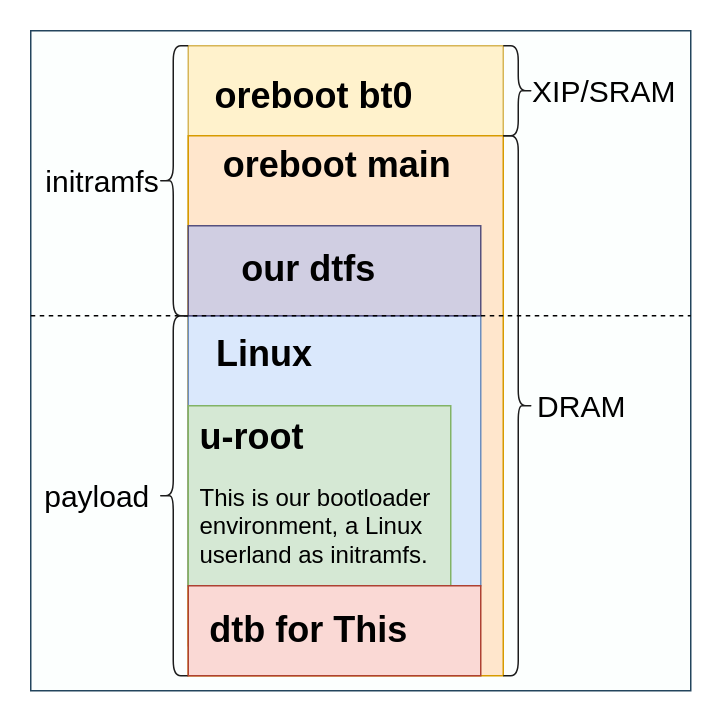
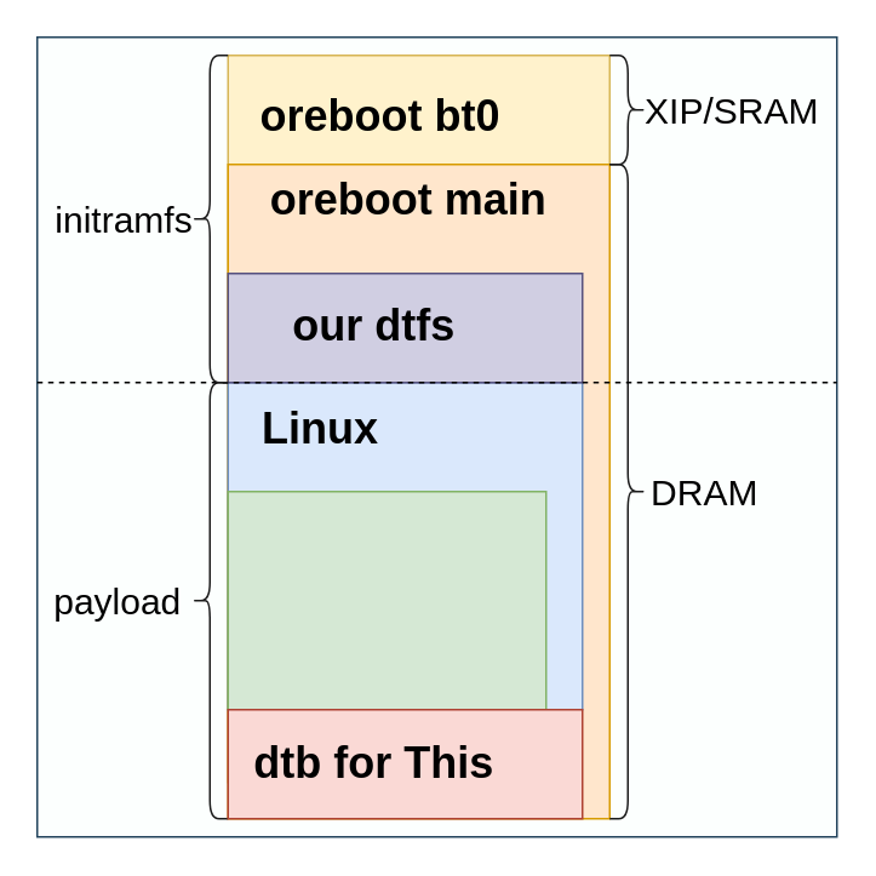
- <mxCell id="7" value="&lt;h1&gt;u-root&lt;/h1&gt;&lt;div&gt;&lt;font style=&quot;font-size: 16px;&quot;&gt;This is our bootloader environment, a Linux userland as initramfs.&lt;/font&gt;&lt;/div&gt;" style="text;html=1;spacing=5;spacingTop=-20;whiteSpace=wrap;overflow=hidden;rounded=0;fontColor=#000000;" parent="1" vertex="1"><mxGeometry x="128" y="271" width="162" height="109" as="geometry" /></mxCell>
